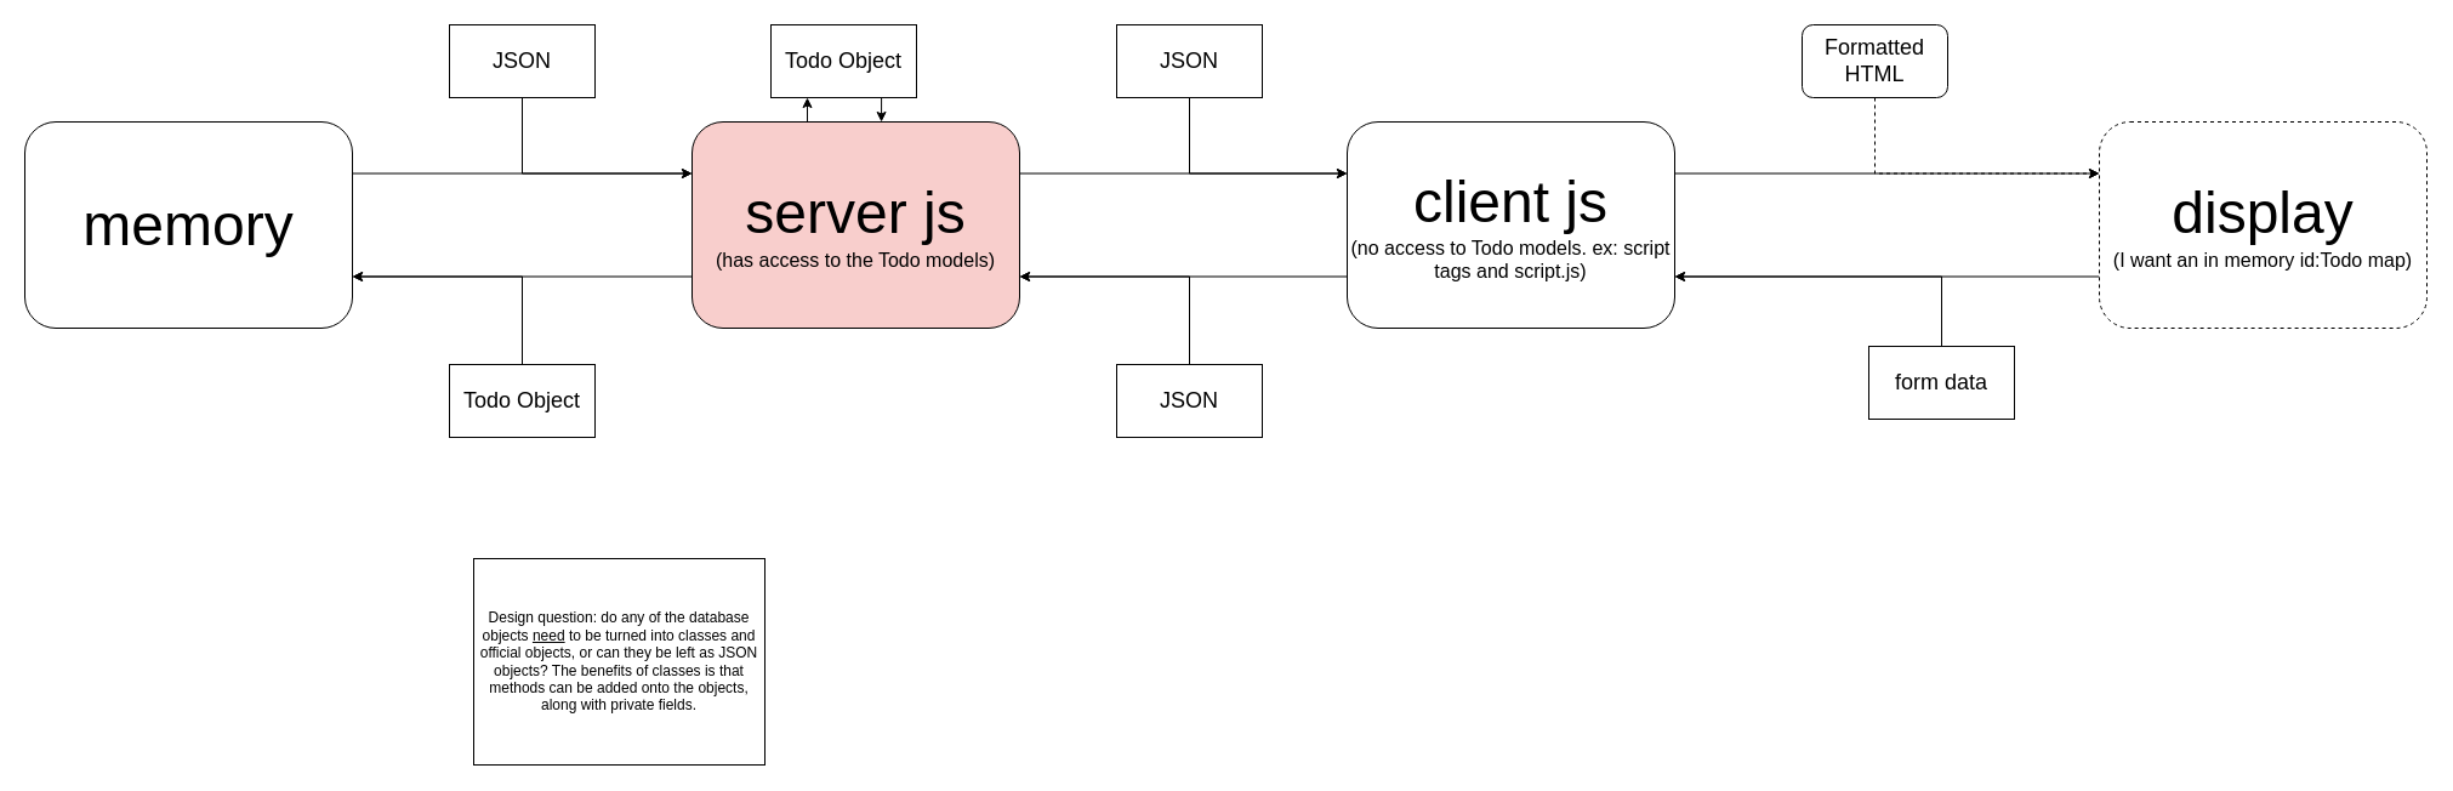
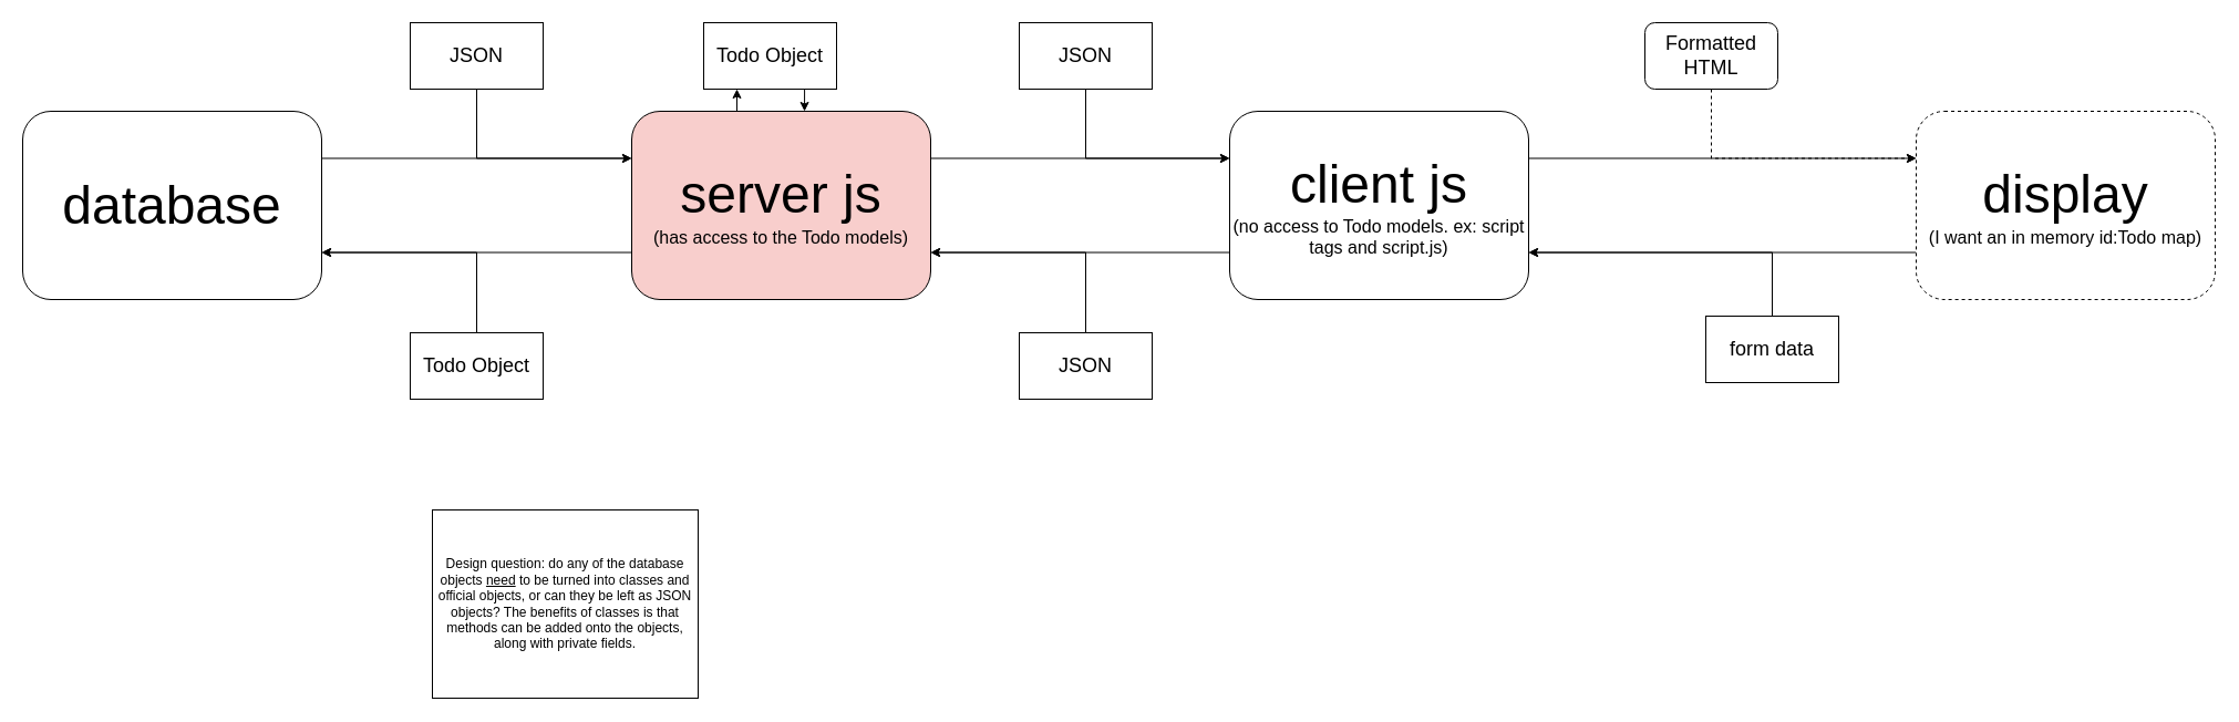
- <mxCell id="3" value="&lt;font style=&quot;font-size: 48px&quot;&gt;memory&lt;/font&gt;" style="rounded=1;whiteSpace=wrap;html=1;" parent="1" vertex="1"><mxGeometry x="20" y="100" width="270" height="170" as="geometry" /></mxCell>
+ <mxCell id="3" value="&lt;font style=&quot;font-size: 48px&quot;&gt;database&lt;/font&gt;" style="rounded=1;whiteSpace=wrap;html=1;" parent="1" vertex="1"><mxGeometry x="20" y="100" width="270" height="170" as="geometry" /></mxCell>
